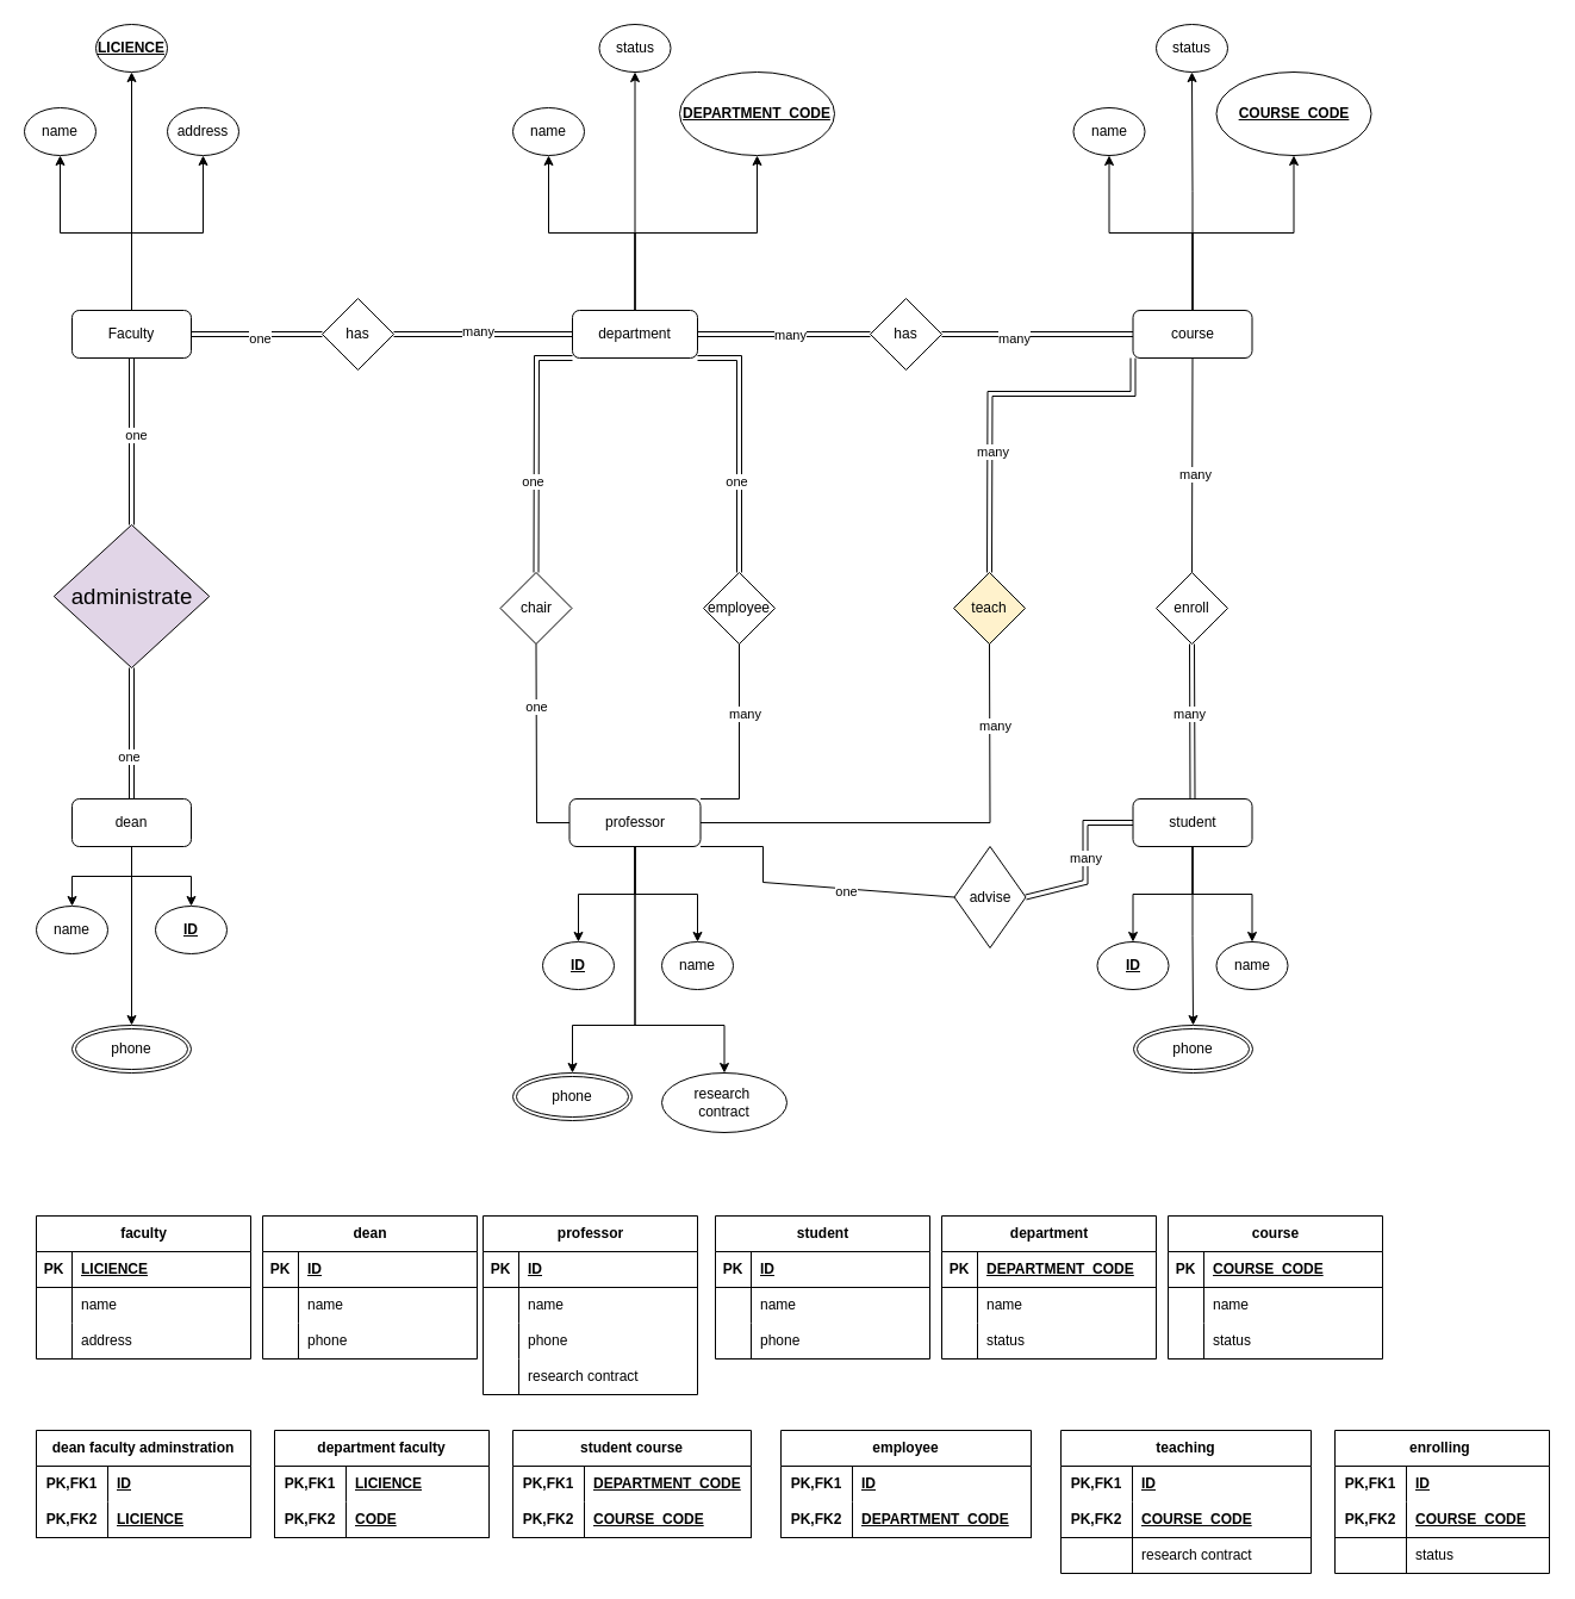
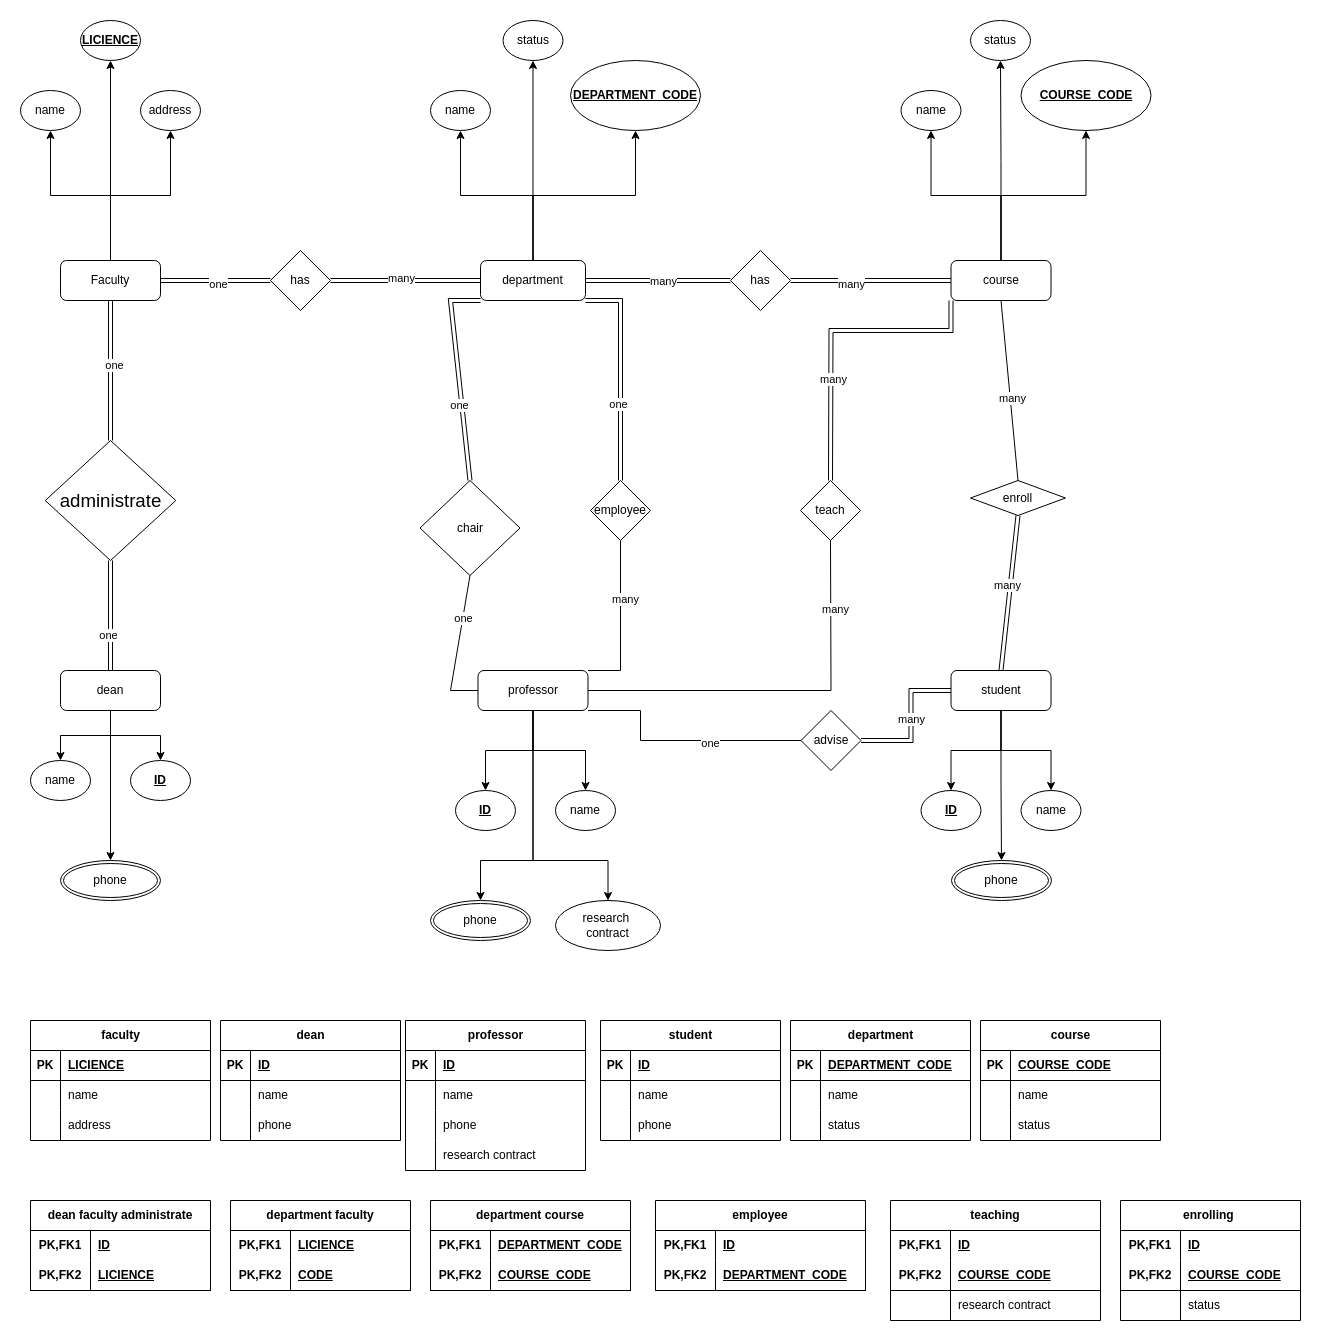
- <mxCell id="66" value="&lt;span style=&quot;font-size:14.0pt;line-height:107%;&lt;br/&gt;font-family:&amp;quot;Calibri&amp;quot;,sans-serif;mso-ascii-theme-font:minor-latin;mso-fareast-font-family:&lt;br/&gt;Calibri;mso-fareast-theme-font:minor-latin;mso-hansi-theme-font:minor-latin;&lt;br/&gt;mso-bidi-font-family:Arial;mso-bidi-theme-font:minor-bidi;mso-ansi-language:&lt;br/&gt;EN-US;mso-fareast-language:EN-US;mso-bidi-language:AR-EG&quot;&gt;administrate&lt;/span&gt;" style="rhombus;whiteSpace=wrap;html=1;fillColor=#e1d5e7;" parent="1" vertex="1"><mxGeometry x="44.75" y="440" width="130.5" height="120" as="geometry" /></mxCell>
+ <mxCell id="66" value="&lt;span style=&quot;font-size:14.0pt;line-height:107%;&lt;br/&gt;font-family:&amp;quot;Calibri&amp;quot;,sans-serif;mso-ascii-theme-font:minor-latin;mso-fareast-font-family:&lt;br/&gt;Calibri;mso-fareast-theme-font:minor-latin;mso-hansi-theme-font:minor-latin;&lt;br/&gt;mso-bidi-font-family:Arial;mso-bidi-theme-font:minor-bidi;mso-ansi-language:&lt;br/&gt;EN-US;mso-fareast-language:EN-US;mso-bidi-language:AR-EG&quot;&gt;administrate&lt;/span&gt;" style="rhombus;whiteSpace=wrap;html=1;" parent="1" vertex="1"><mxGeometry x="44.75" y="440" width="130.5" height="120" as="geometry" /></mxCell>
- <mxCell id="38" value="chair" style="rhombus;whiteSpace=wrap;html=1;" parent="1" vertex="1"><mxGeometry x="419.5" y="480" width="60" height="60" as="geometry" /></mxCell>
+ <mxCell id="38" value="chair" style="rhombus;whiteSpace=wrap;html=1;" parent="1" vertex="1"><mxGeometry x="419.5" y="480" width="100" height="95" as="geometry" /></mxCell>
- <mxCell id="47" value="teach" style="rhombus;whiteSpace=wrap;html=1;fillColor=#fff2cc;" parent="1" vertex="1"><mxGeometry x="800" y="480" width="60" height="60" as="geometry" /></mxCell>
+ <mxCell id="47" value="teach" style="rhombus;whiteSpace=wrap;html=1;" parent="1" vertex="1"><mxGeometry x="800" y="480" width="60" height="60" as="geometry" /></mxCell>
- <mxCell id="52" value="enroll" style="rhombus;whiteSpace=wrap;html=1;" parent="1" vertex="1"><mxGeometry x="970" y="480" width="60" height="60" as="geometry" /></mxCell>
+ <mxCell id="52" value="enroll" style="rhombus;whiteSpace=wrap;html=1;" parent="1" vertex="1"><mxGeometry x="970" y="480" width="95" height="35" as="geometry" /></mxCell>
- <mxCell id="57" value="advise" style="rhombus;whiteSpace=wrap;html=1;" parent="1" vertex="1"><mxGeometry x="800.5" y="710" width="60" height="85" as="geometry" /></mxCell>
+ <mxCell id="57" value="advise" style="rhombus;whiteSpace=wrap;html=1;" parent="1" vertex="1"><mxGeometry x="800.5" y="710" width="60" height="60" as="geometry" /></mxCell>
- <mxCell id="144" value="dean faculty adminstration" style="shape=table;startSize=30;container=1;collapsible=1;childLayout=tableLayout;fixedRows=1;rowLines=0;fontStyle=1;align=center;resizeLast=1;html=1;whiteSpace=wrap;" parent="1" vertex="1"><mxGeometry x="30" y="1200" width="180" height="90" as="geometry" /></mxCell>
+ <mxCell id="144" value="dean faculty administrate" style="shape=table;startSize=30;container=1;collapsible=1;childLayout=tableLayout;fixedRows=1;rowLines=0;fontStyle=1;align=center;resizeLast=1;html=1;whiteSpace=wrap;" parent="1" vertex="1"><mxGeometry x="30" y="1200" width="180" height="90" as="geometry" /></mxCell>
- <mxCell id="158" value="student course" style="shape=table;startSize=30;container=1;collapsible=1;childLayout=tableLayout;fixedRows=1;rowLines=0;fontStyle=1;align=center;resizeLast=1;html=1;whiteSpace=wrap;" parent="1" vertex="1"><mxGeometry x="430" y="1200" width="200" height="90" as="geometry" /></mxCell>
+ <mxCell id="158" value="department course" style="shape=table;startSize=30;container=1;collapsible=1;childLayout=tableLayout;fixedRows=1;rowLines=0;fontStyle=1;align=center;resizeLast=1;html=1;whiteSpace=wrap;" parent="1" vertex="1"><mxGeometry x="430" y="1200" width="200" height="90" as="geometry" /></mxCell>
